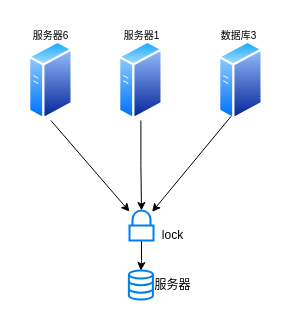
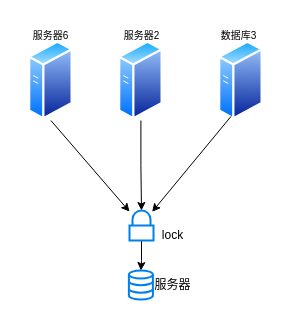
- <mxCell id="13" value="&lt;font style=&quot;font-size: 10px;&quot;&gt;服务器1&lt;/font&gt;" style="text;html=1;align=center;verticalAlign=middle;resizable=0;points=[];autosize=1;strokeColor=none;fillColor=none;" parent="1" vertex="1"><mxGeometry x="111" y="20" width="60" height="30" as="geometry" /></mxCell>
+ <mxCell id="13" value="&lt;font style=&quot;font-size: 10px;&quot;&gt;服务器2&lt;/font&gt;" style="text;html=1;align=center;verticalAlign=middle;resizable=0;points=[];autosize=1;strokeColor=none;fillColor=none;" parent="1" vertex="1"><mxGeometry x="111" y="20" width="60" height="30" as="geometry" /></mxCell>
